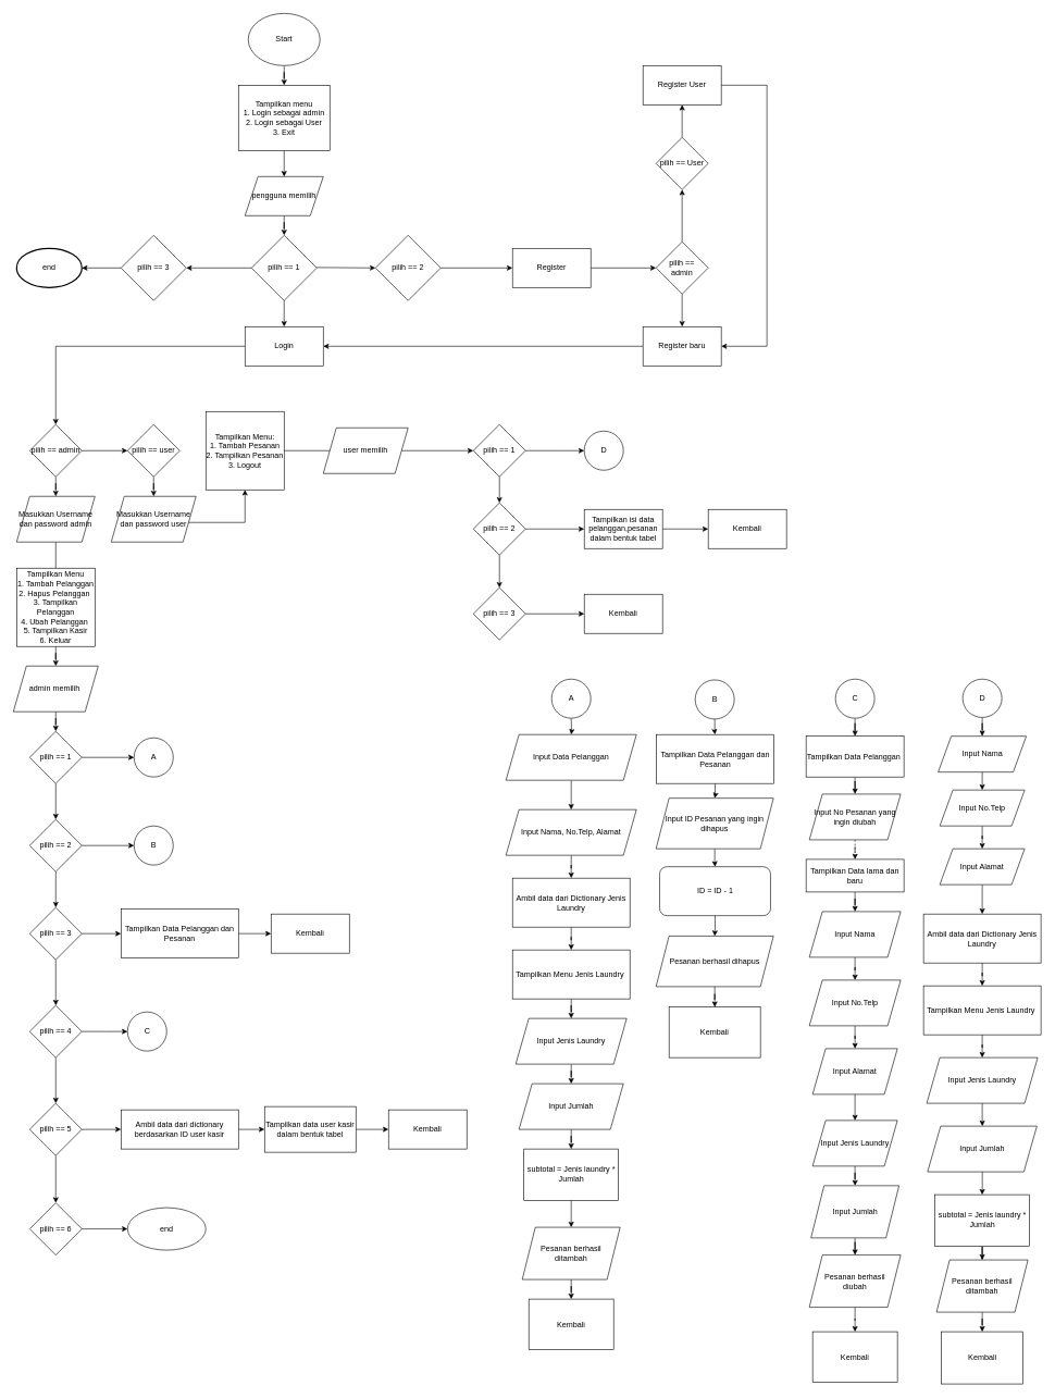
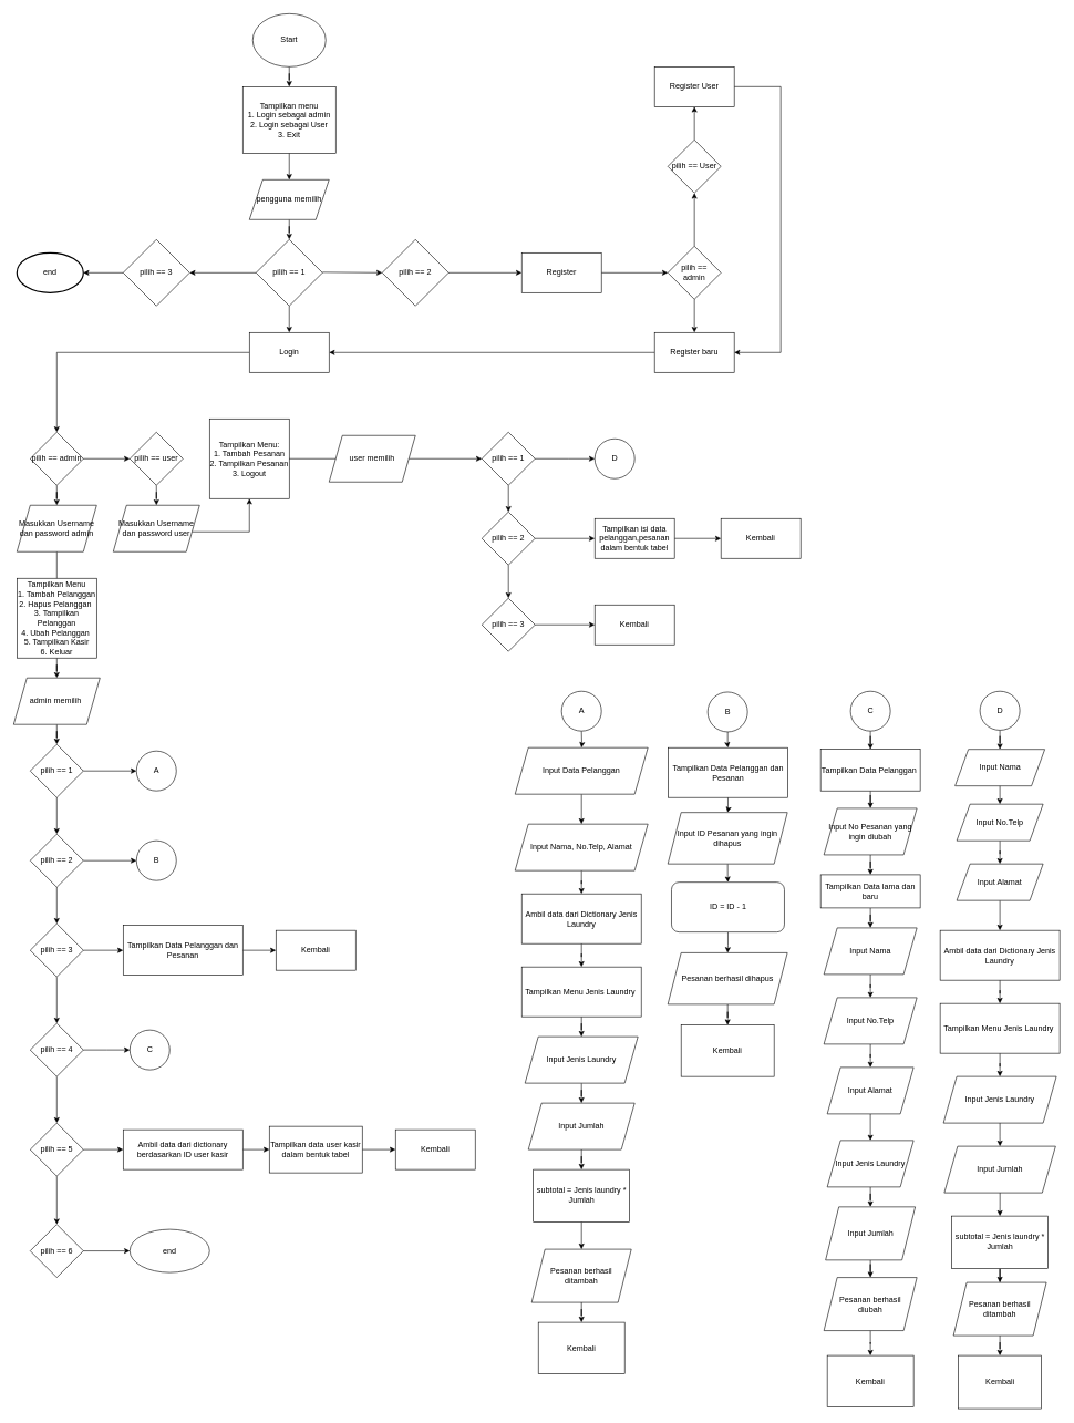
- <mxCell id="108" style="edgeStyle=orthogonalEdgeStyle;rounded=0;orthogonalLoop=1;jettySize=auto;html=1;entryX=0.5;entryY=0;entryDx=0;entryDy=0;dashed=1;" edge="1" parent="1" source="109" target="119"><mxGeometry relative="1" as="geometry" /></mxCell>
+ <mxCell id="108" style="edgeStyle=orthogonalEdgeStyle;rounded=0;orthogonalLoop=1;jettySize=auto;html=1;entryX=0.5;entryY=0;entryDx=0;entryDy=0;" edge="1" parent="1" source="109" target="119"><mxGeometry relative="1" as="geometry" /></mxCell>
